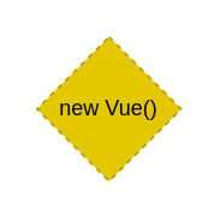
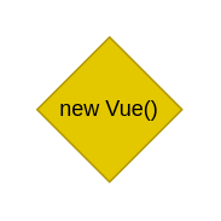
- <mxCell id="2" value="&lt;font color=&quot;#000000&quot;&gt;new Vue()&lt;/font&gt;" style="rhombus;whiteSpace=wrap;html=1;fillColor=#e3c800;strokeColor=#B09500;fontColor=#ffffff;dashed=1;" vertex="1" parent="1"><mxGeometry x="20" y="20" width="80" height="80" as="geometry" /></mxCell>
+ <mxCell id="2" value="&lt;font color=&quot;#000000&quot;&gt;new Vue()&lt;/font&gt;" style="rhombus;whiteSpace=wrap;html=1;fillColor=#e3c800;strokeColor=#B09500;fontColor=#ffffff;" vertex="1" parent="1"><mxGeometry x="20" y="20" width="80" height="80" as="geometry" /></mxCell>
